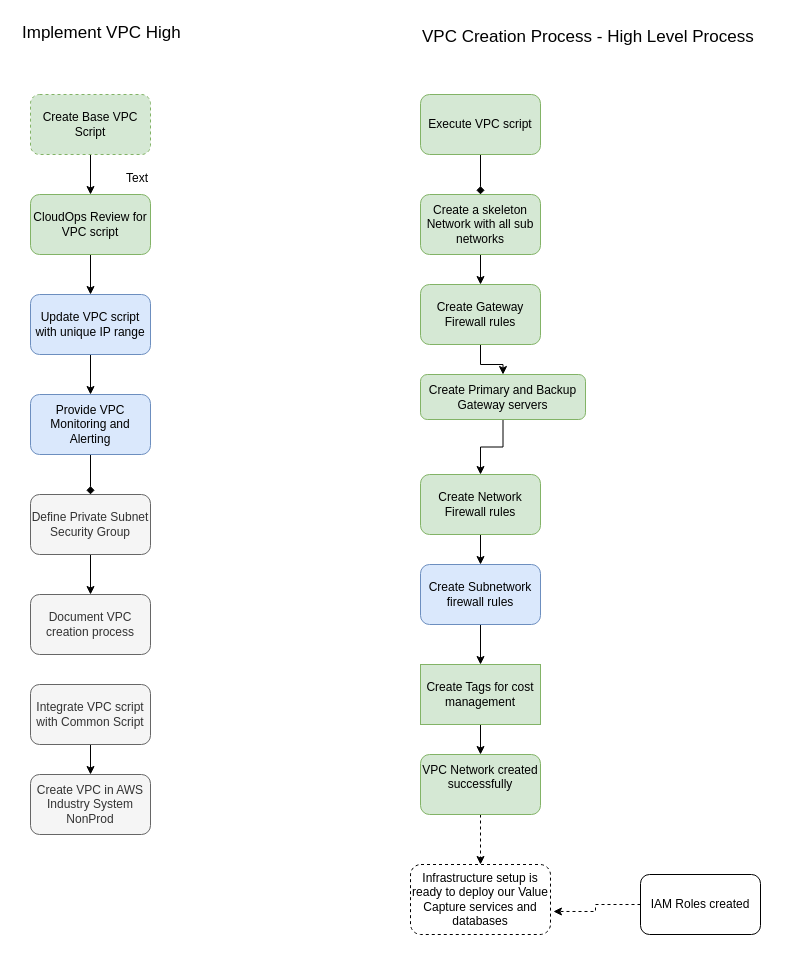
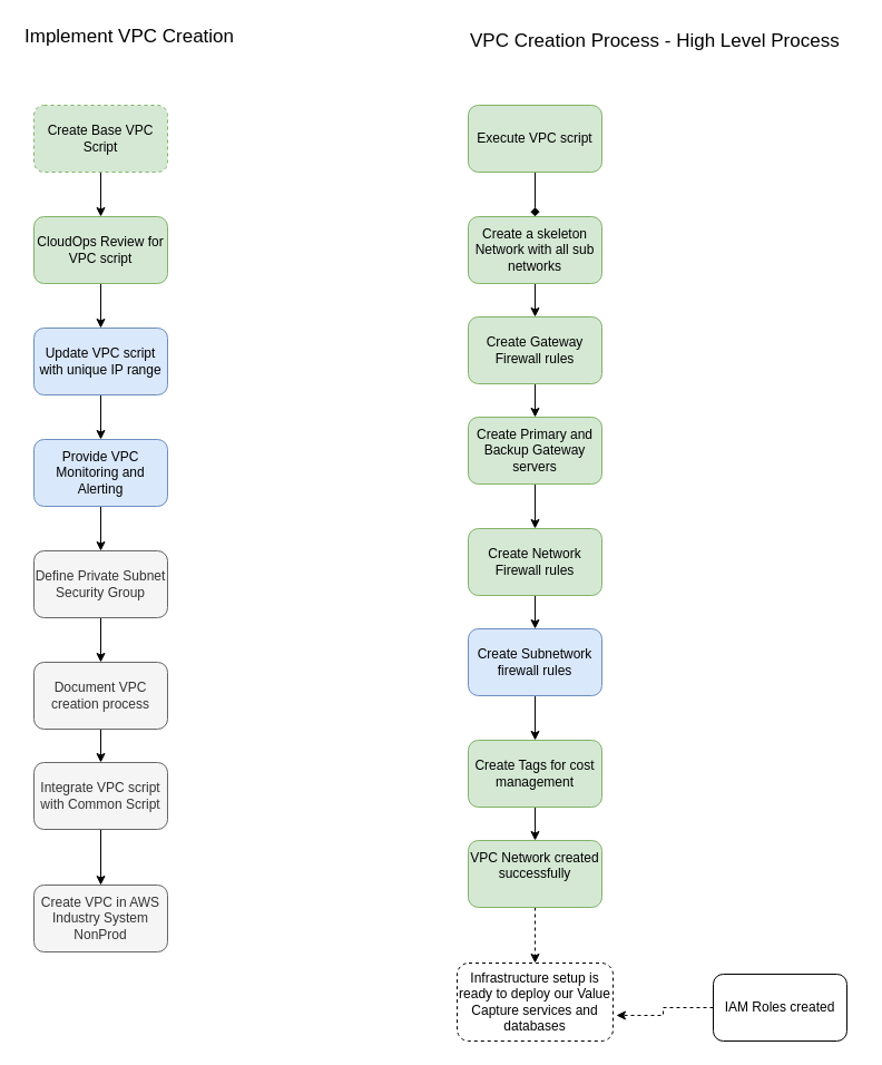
- <mxCell id="37" value="&lt;span&gt;&lt;font style=&quot;font-size: 17px&quot;&gt;Implement VPC High&lt;/font&gt;&lt;/span&gt;" style="text;html=1;resizable=0;points=[];autosize=1;align=left;verticalAlign=top;spacingTop=-4;strokeWidth=2;" vertex="1" parent="1"><mxGeometry x="20" y="20" width="200" height="20" as="geometry" /></mxCell>
+ <mxCell id="37" value="&lt;span&gt;&lt;font style=&quot;font-size: 17px&quot;&gt;Implement VPC Creation&lt;/font&gt;&lt;/span&gt;" style="text;html=1;resizable=0;points=[];autosize=1;align=left;verticalAlign=top;spacingTop=-4;strokeWidth=2;" vertex="1" parent="1"><mxGeometry x="20" y="20" width="200" height="20" as="geometry" /></mxCell>
- <mxCell id="39" value="Text" style="text;html=1;resizable=0;points=[];autosize=1;align=left;verticalAlign=top;spacingTop=-4;" vertex="1" parent="1"><mxGeometry x="124" y="168" width="40" height="20" as="geometry" /></mxCell>
- <mxCell id="9" value="Create Primary and Backup Gateway servers" style="rounded=1;whiteSpace=wrap;html=1;fillColor=#d5e8d4;strokeColor=#82b366;" parent="1" vertex="1"><mxGeometry x="420" y="374" width="165" height="45" as="geometry" /></mxCell>
+ <mxCell id="9" value="Create Primary and Backup Gateway servers" style="rounded=1;whiteSpace=wrap;html=1;fillColor=#d5e8d4;strokeColor=#82b366;" parent="1" vertex="1"><mxGeometry x="420" y="374" width="120" height="60" as="geometry" /></mxCell>
- <mxCell id="29" value="" style="edgeStyle=orthogonalEdgeStyle;rounded=0;orthogonalLoop=1;jettySize=auto;html=1;endArrow=diamond;" edge="1" parent="1" source="30" target="28"><mxGeometry relative="1" as="geometry" /></mxCell>
+ <mxCell id="29" value="" style="edgeStyle=orthogonalEdgeStyle;rounded=0;orthogonalLoop=1;jettySize=auto;html=1;" edge="1" parent="1" source="30" target="28"><mxGeometry relative="1" as="geometry" /></mxCell>
+ <mxCell id="31" value="" style="edgeStyle=orthogonalEdgeStyle;rounded=0;orthogonalLoop=1;jettySize=auto;html=1;" edge="1" parent="1" source="32" target="34"><mxGeometry relative="1" as="geometry" /></mxCell>
- <mxCell id="15" value="Create Tags for cost management" style="whiteSpace=wrap;html=1;fillColor=#d5e8d4;strokeColor=#82b366;rounded=0;" parent="1" vertex="1"><mxGeometry x="420" y="664" width="120" height="60" as="geometry" /></mxCell>
+ <mxCell id="15" value="Create Tags for cost management" style="rounded=1;whiteSpace=wrap;html=1;fillColor=#d5e8d4;strokeColor=#82b366;" parent="1" vertex="1"><mxGeometry x="420" y="664" width="120" height="60" as="geometry" /></mxCell>
- <mxCell id="35" value="Create VPC in AWS Industry System NonProd" style="rounded=1;whiteSpace=wrap;html=1;fillColor=#f5f5f5;strokeColor=#666666;fontColor=#333333;" vertex="1" parent="1"><mxGeometry x="30" y="774" width="120" height="60" as="geometry" /></mxCell>
+ <mxCell id="35" value="Create VPC in AWS Industry System NonProd" style="rounded=1;whiteSpace=wrap;html=1;fillColor=#f5f5f5;strokeColor=#666666;fontColor=#333333;" vertex="1" parent="1"><mxGeometry x="30" y="794" width="120" height="60" as="geometry" /></mxCell>
